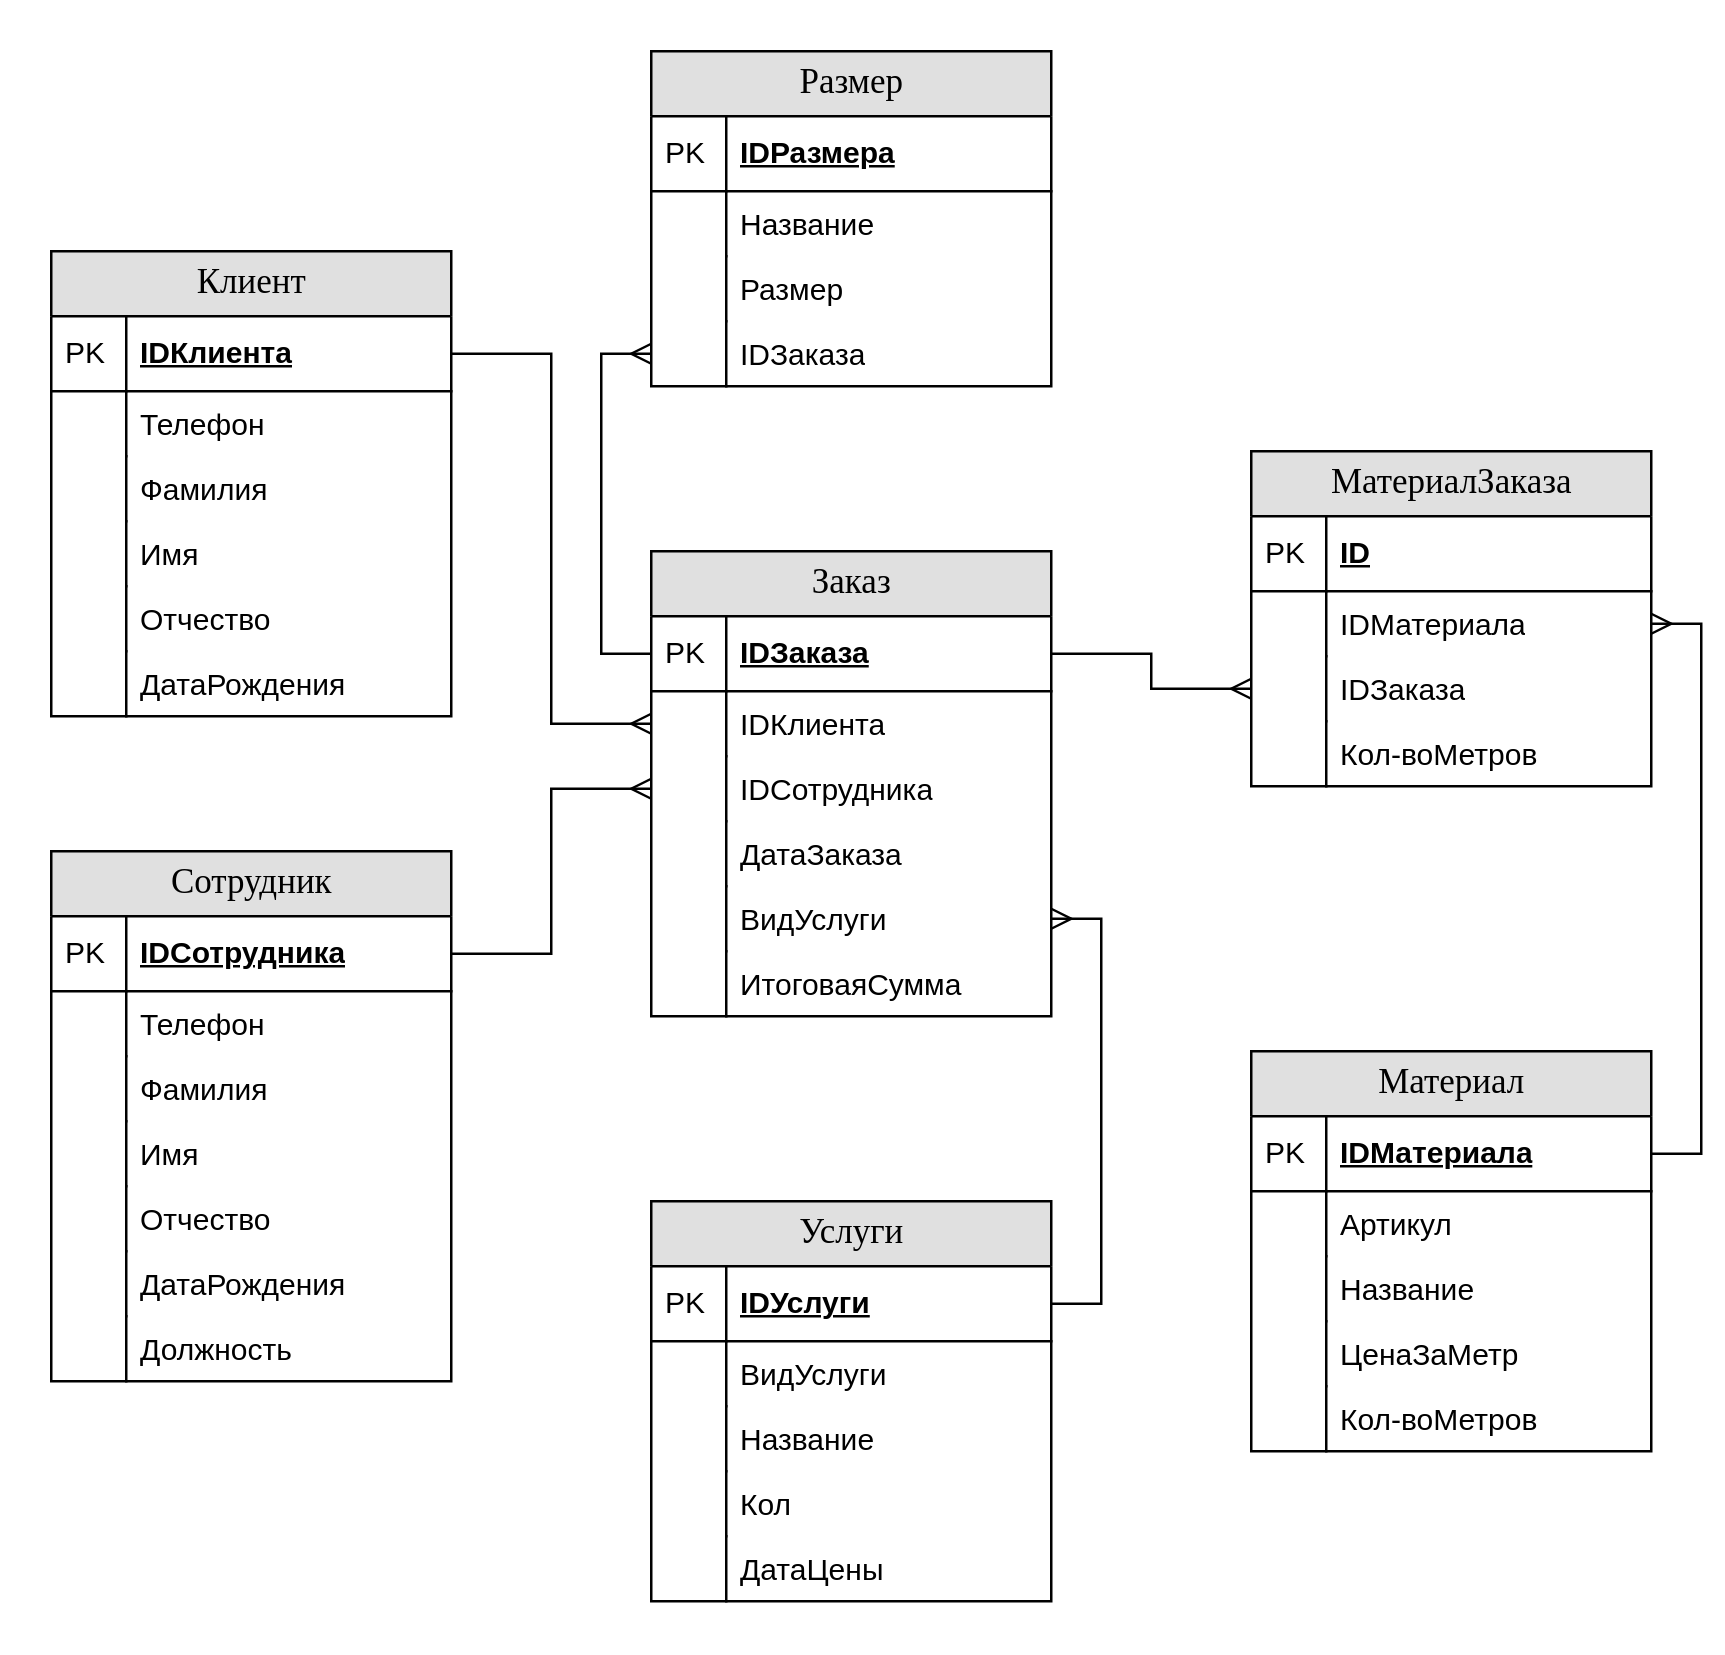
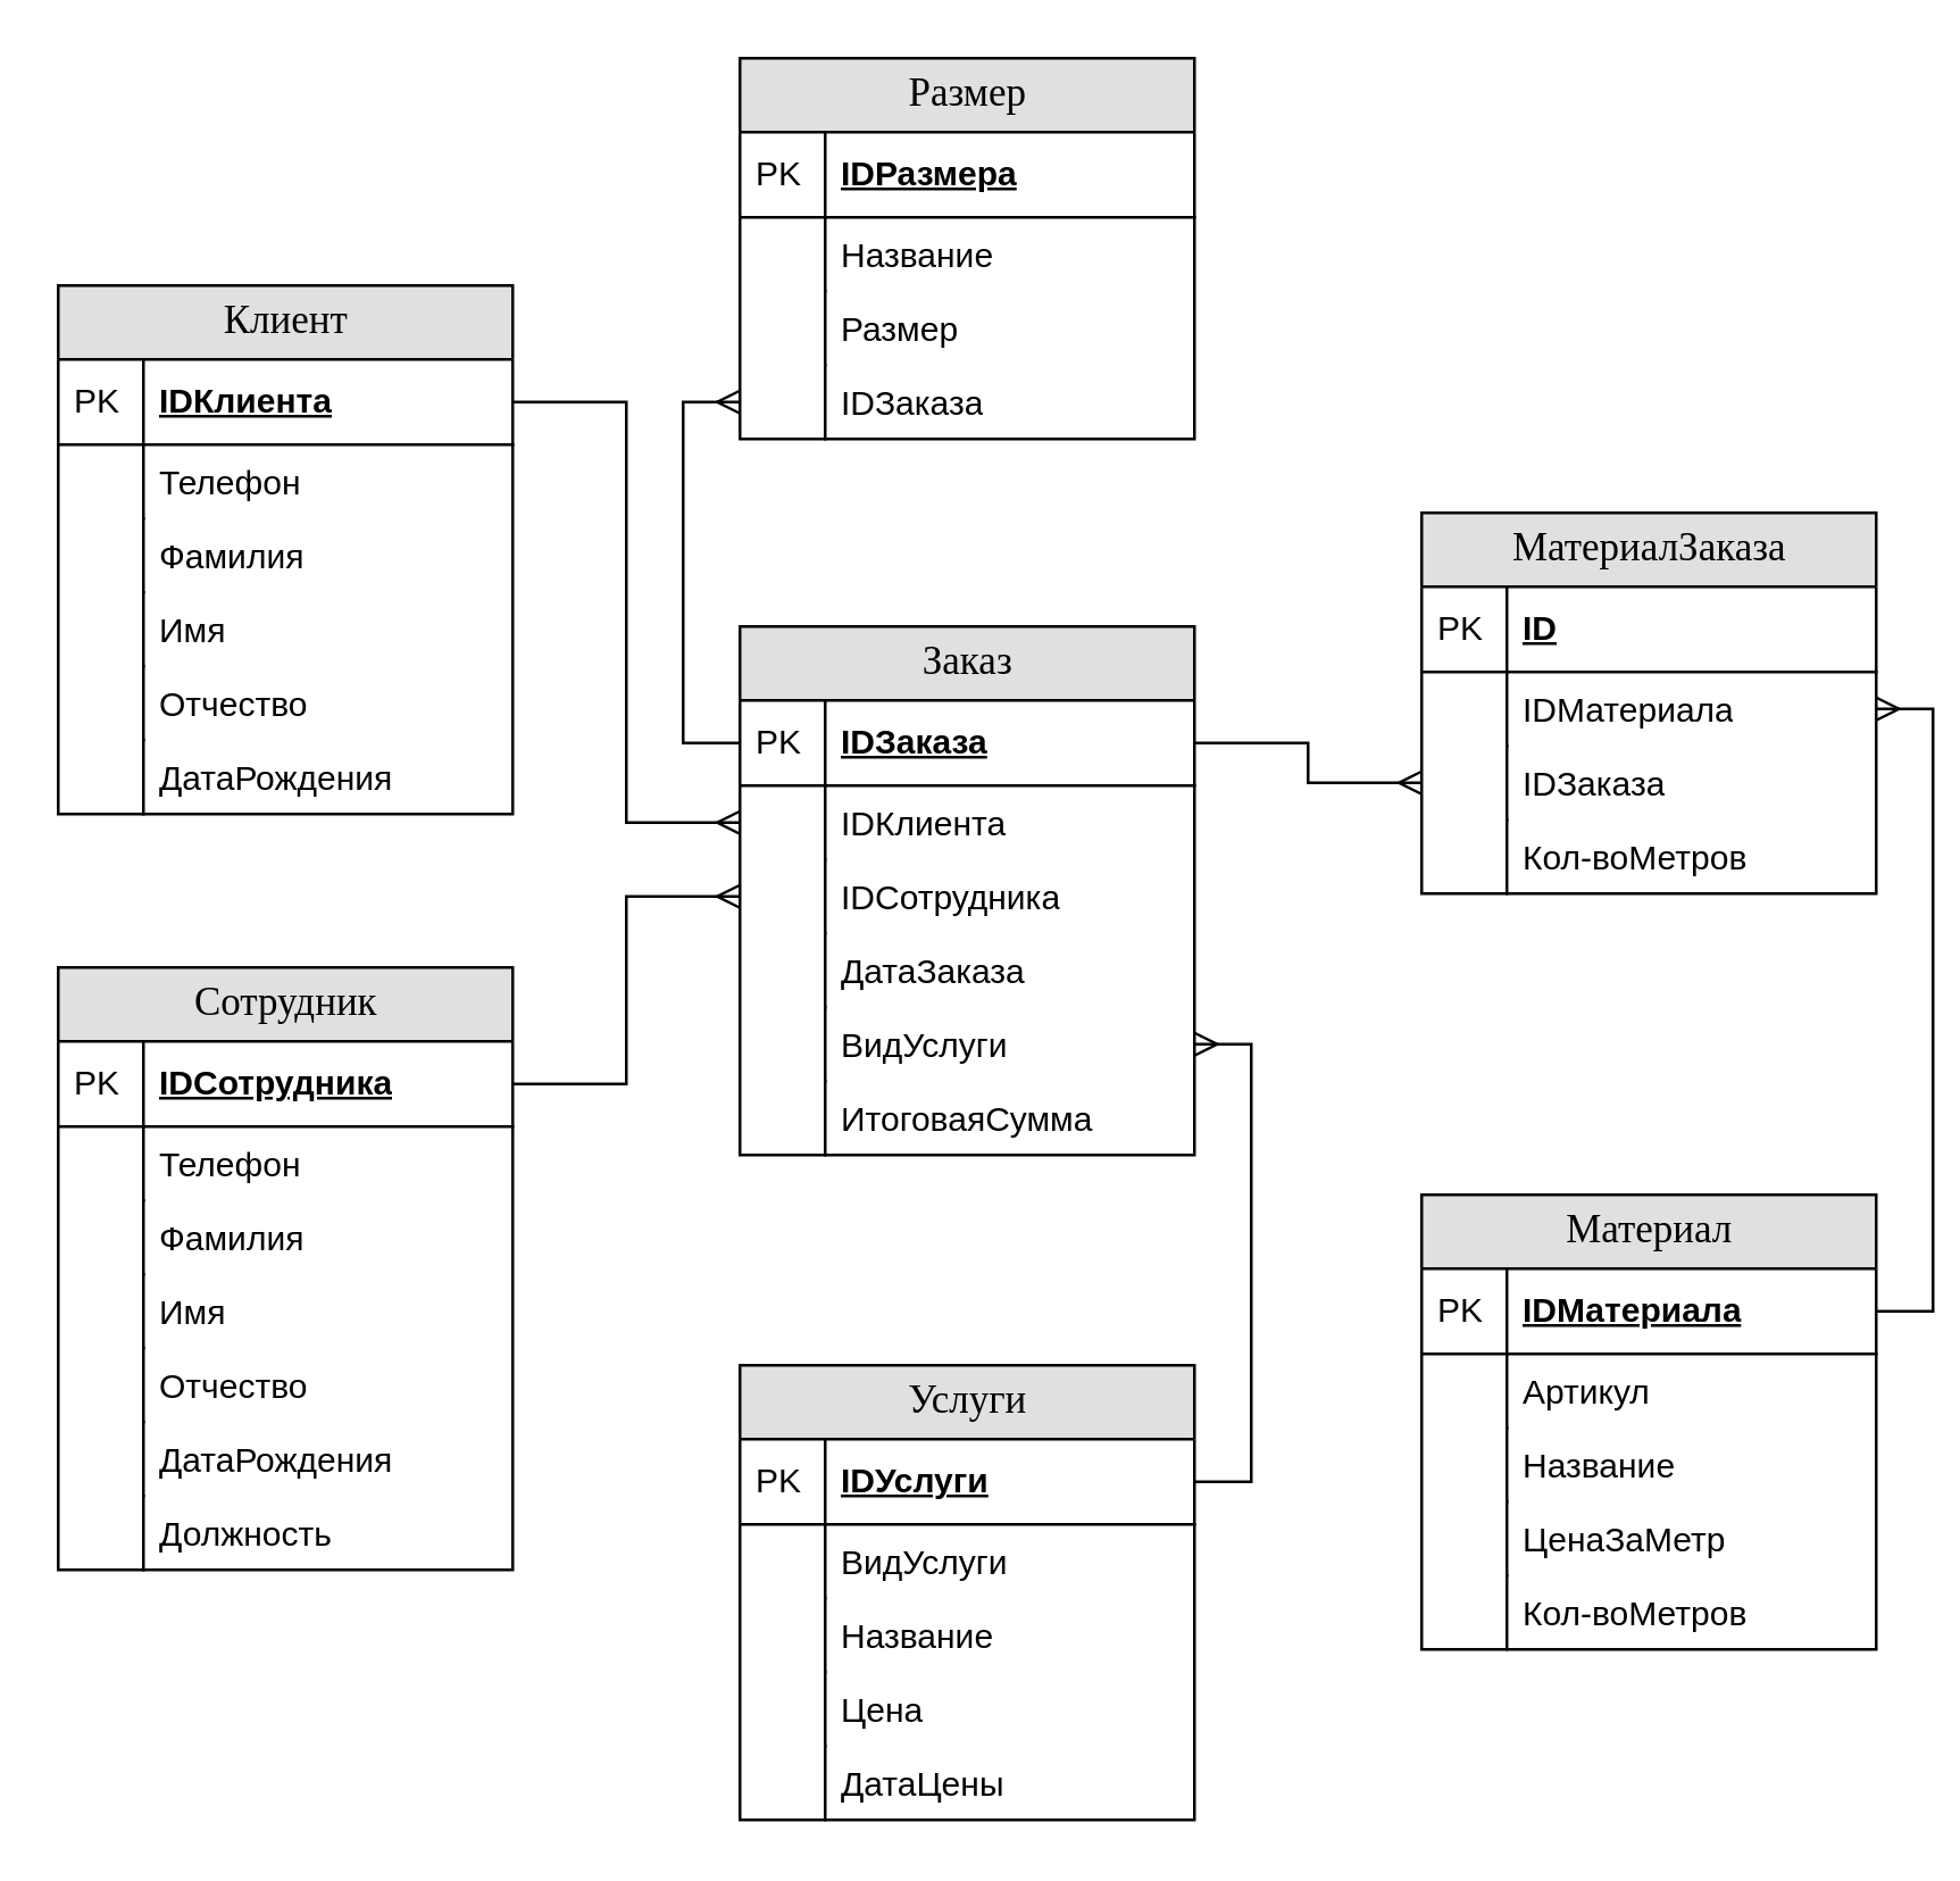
- <mxCell id="50" value="Кол" style="shape=partialRectangle;top=0;left=0;right=0;bottom=0;html=1;align=left;verticalAlign=top;fillColor=none;spacingLeft=34;spacingRight=4;whiteSpace=wrap;overflow=hidden;rotatable=0;points=[[0,0.5],[1,0.5]];portConstraint=eastwest;dropTarget=0;" parent="43" vertex="1"><mxGeometry y="108" width="160" height="26" as="geometry" /></mxCell>
+ <mxCell id="50" value="Цена" style="shape=partialRectangle;top=0;left=0;right=0;bottom=0;html=1;align=left;verticalAlign=top;fillColor=none;spacingLeft=34;spacingRight=4;whiteSpace=wrap;overflow=hidden;rotatable=0;points=[[0,0.5],[1,0.5]];portConstraint=eastwest;dropTarget=0;" parent="43" vertex="1"><mxGeometry y="108" width="160" height="26" as="geometry" /></mxCell>
